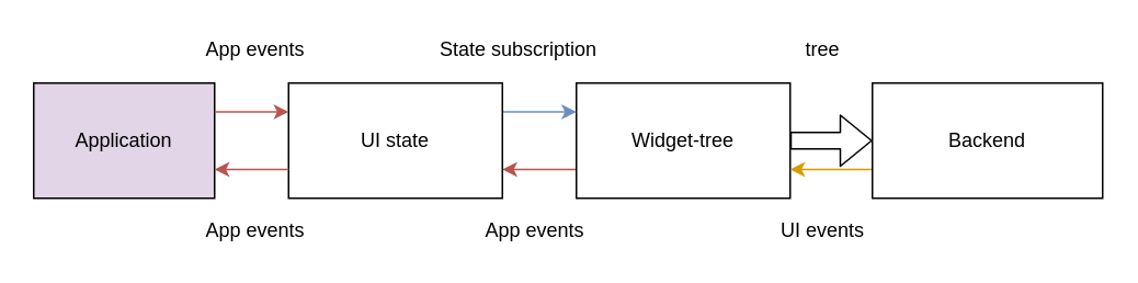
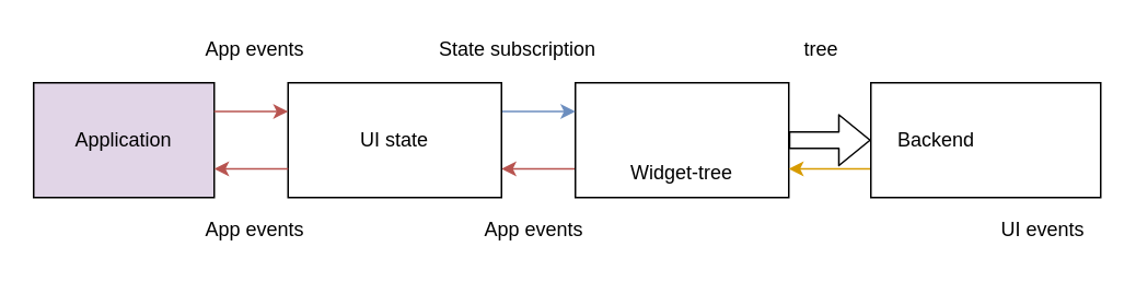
- <mxCell id="4" value="Widget-tree" style="text;html=1;strokeColor=none;fillColor=none;align=center;verticalAlign=middle;whiteSpace=wrap;rounded=0;" vertex="1" parent="1"><mxGeometry x="375" y="75" width="80" height="20" as="geometry" /></mxCell>
+ <mxCell id="4" value="Widget-tree" style="text;html=1;strokeColor=none;fillColor=none;align=center;verticalAlign=middle;whiteSpace=wrap;rounded=0;" vertex="1" parent="1"><mxGeometry x="375" y="95" width="80" height="20" as="geometry" /></mxCell>
- <mxCell id="9" value="Backend" style="text;html=1;strokeColor=none;fillColor=none;align=center;verticalAlign=middle;whiteSpace=wrap;rounded=0;" vertex="1" parent="1"><mxGeometry x="565" y="75" width="70" height="20" as="geometry" /></mxCell>
+ <mxCell id="9" value="Backend" style="text;html=1;strokeColor=none;fillColor=none;align=center;verticalAlign=middle;whiteSpace=wrap;rounded=0;" vertex="1" parent="1"><mxGeometry x="535" y="75" width="70" height="20" as="geometry" /></mxCell>
- <mxCell id="16" value="UI events" style="text;html=1;strokeColor=none;fillColor=none;align=center;verticalAlign=middle;whiteSpace=wrap;rounded=0;" vertex="1" parent="1"><mxGeometry x="470" y="130" width="60" height="20" as="geometry" /></mxCell>
+ <mxCell id="16" value="UI events" style="text;html=1;strokeColor=none;fillColor=none;align=center;verticalAlign=middle;whiteSpace=wrap;rounded=0;" vertex="1" parent="1"><mxGeometry x="605" y="130" width="60" height="20" as="geometry" /></mxCell>
